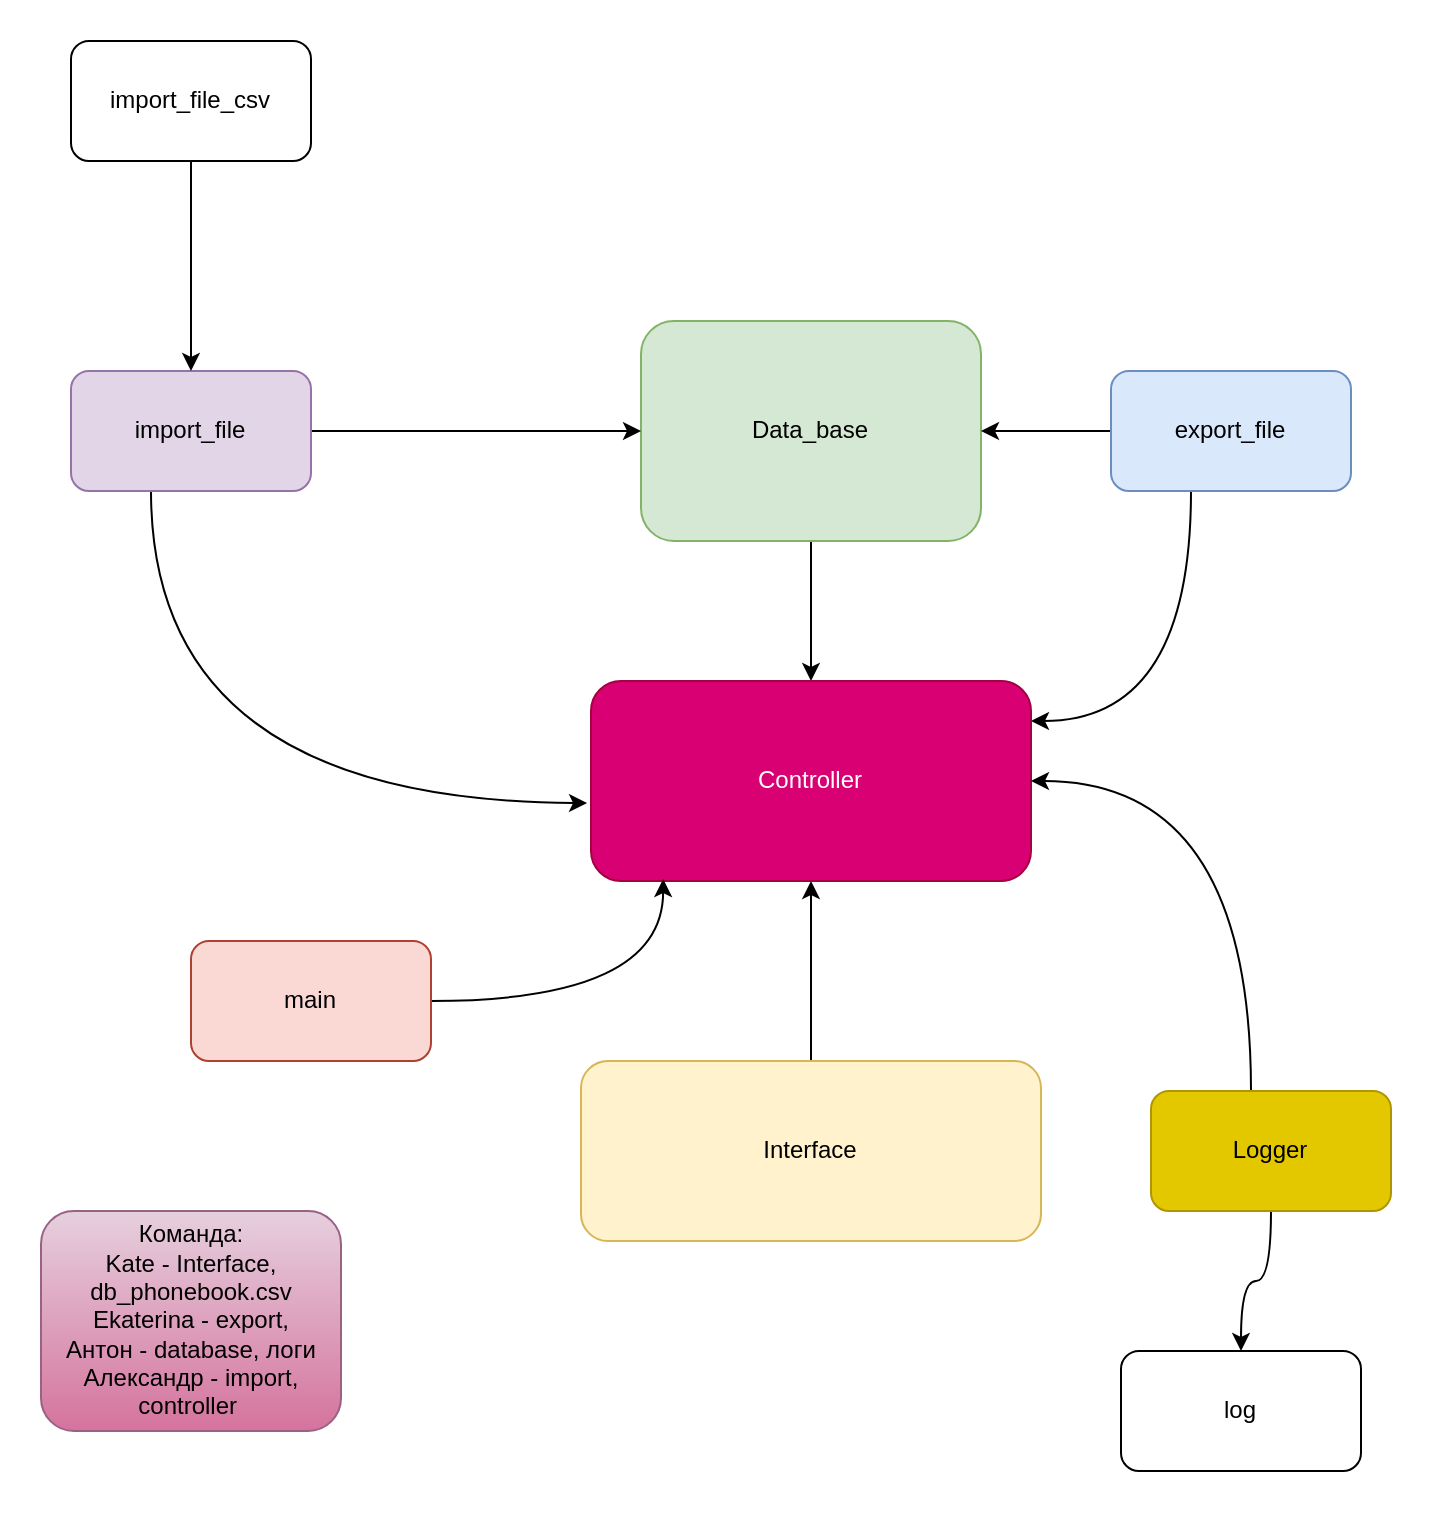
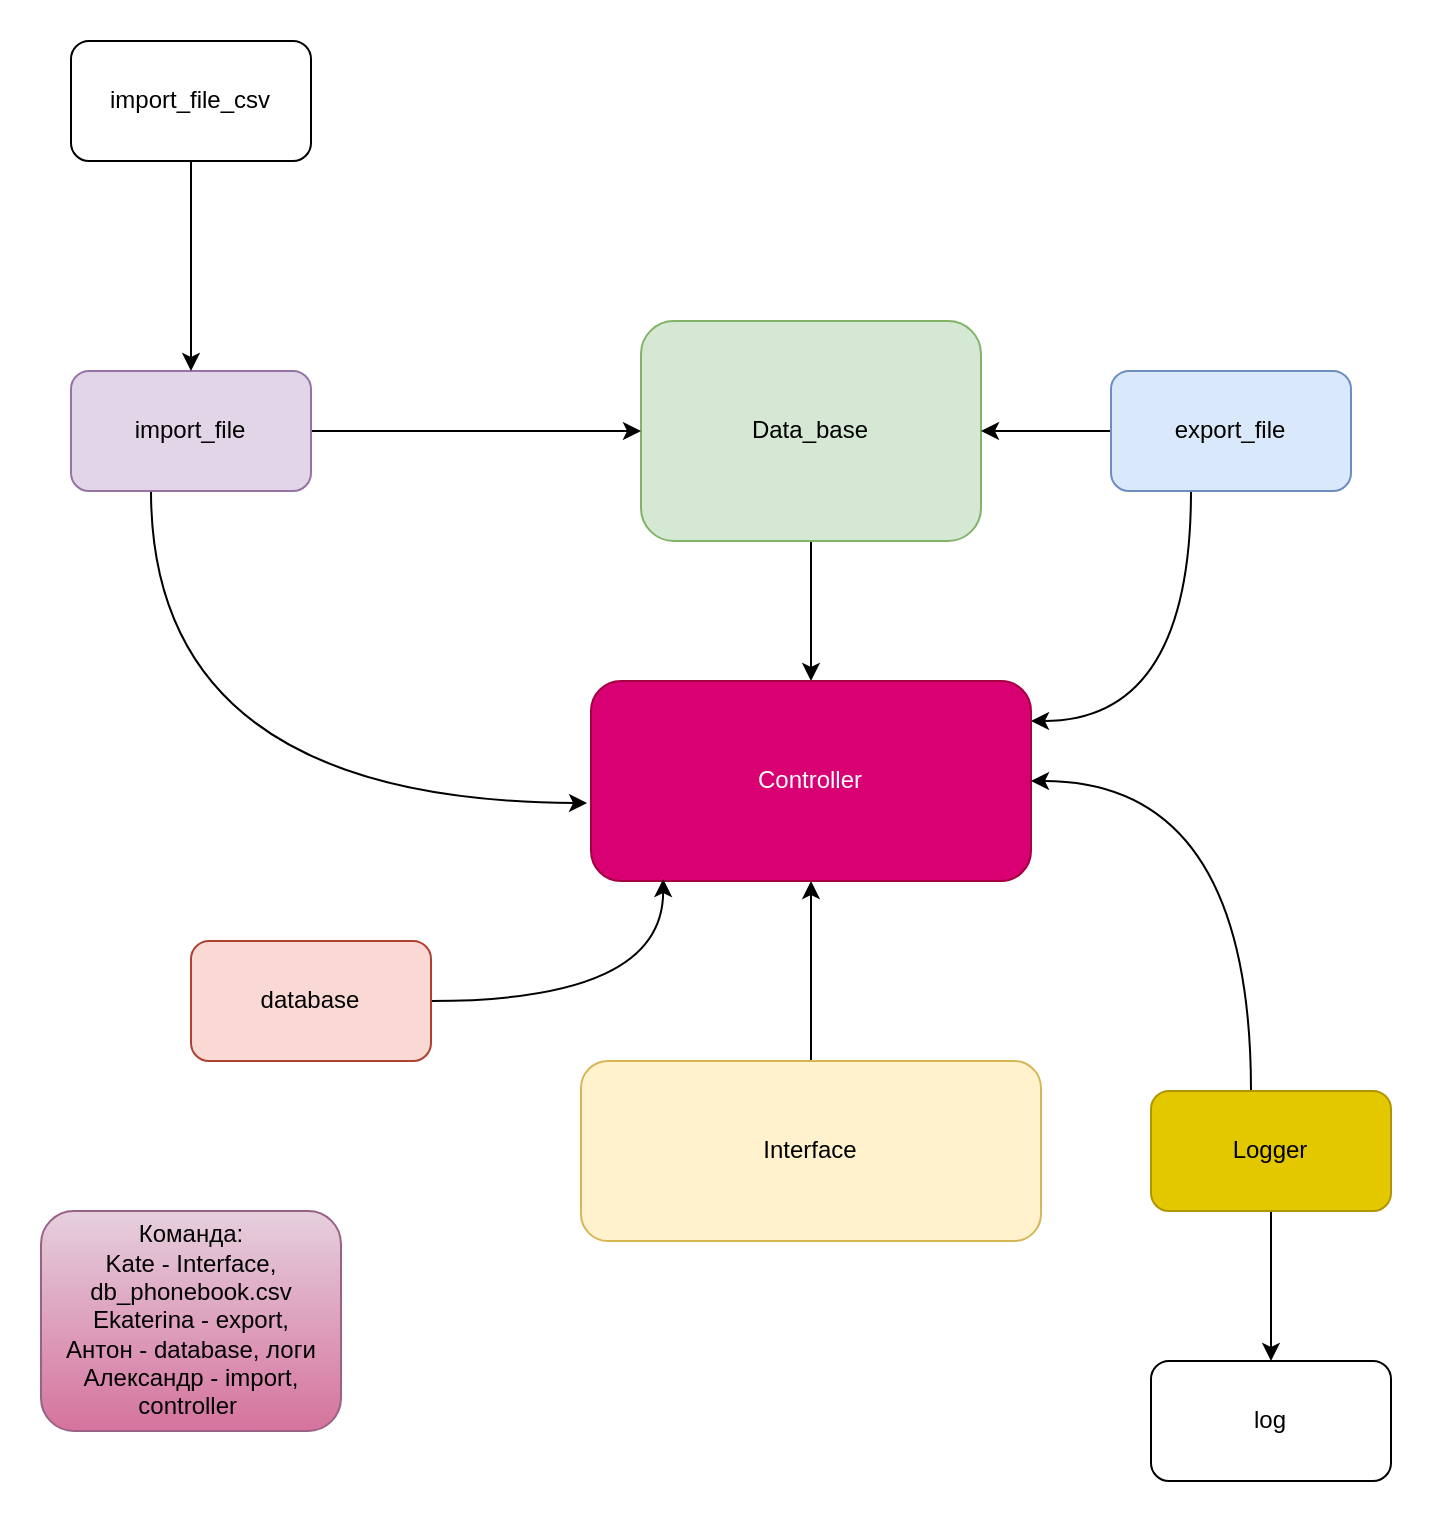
- <mxCell id="20" value="main" style="rounded=1;whiteSpace=wrap;html=1;fillColor=#fad9d5;strokeColor=#ae4132;" parent="1" vertex="1"><mxGeometry x="95" y="470" width="120" height="60" as="geometry" /></mxCell>
+ <mxCell id="20" value="database" style="rounded=1;whiteSpace=wrap;html=1;fillColor=#fad9d5;strokeColor=#ae4132;" parent="1" vertex="1"><mxGeometry x="95" y="470" width="120" height="60" as="geometry" /></mxCell>
- <mxCell id="18" value="log" style="rounded=1;whiteSpace=wrap;html=1;" parent="1" vertex="1"><mxGeometry x="560" y="675" width="120" height="60" as="geometry" /></mxCell>
+ <mxCell id="18" value="log" style="rounded=1;whiteSpace=wrap;html=1;" parent="1" vertex="1"><mxGeometry x="575" y="680" width="120" height="60" as="geometry" /></mxCell>
